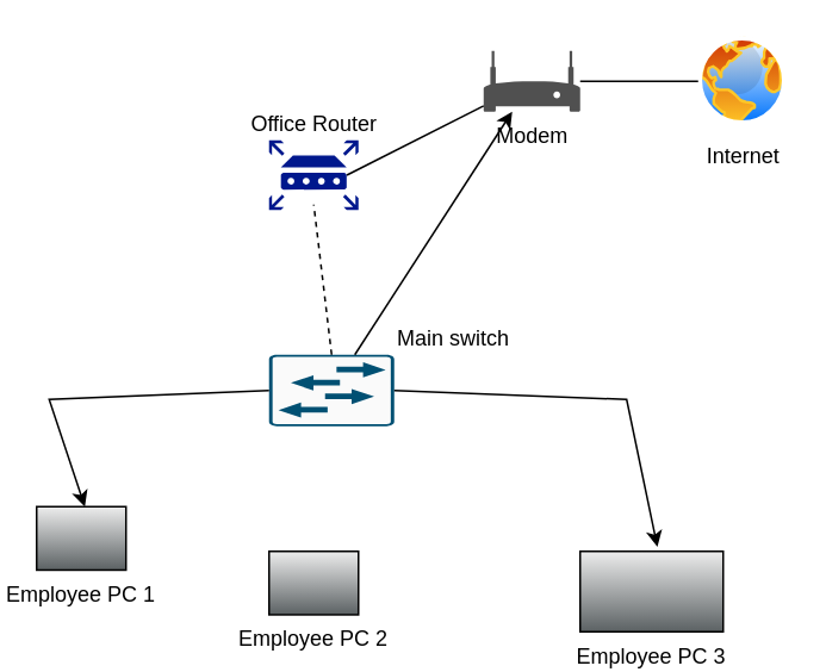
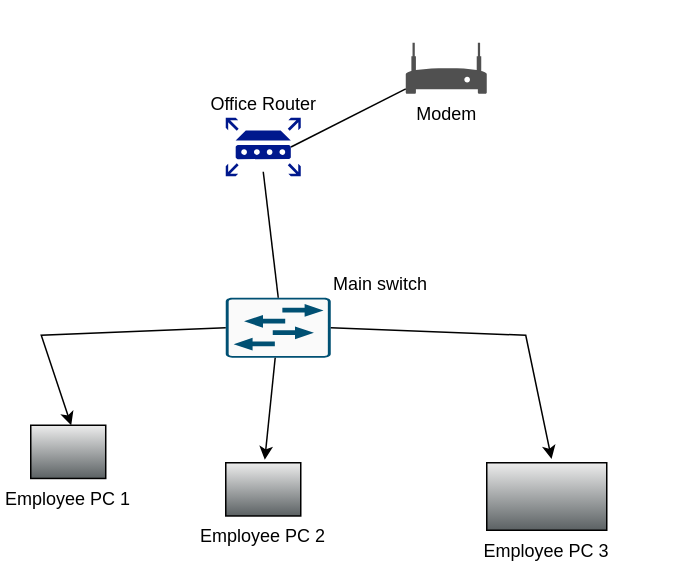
- <mxCell id="12" value="" style="endArrow=none;html=1;rounded=0;" edge="1" parent="1" source="9" target="11"><mxGeometry width="50" height="50" relative="1" as="geometry"><mxPoint x="230" y="188" as="sourcePoint" /><mxPoint x="280" y="138" as="targetPoint" /></mxGeometry></mxCell>
- <mxCell id="11" value="Internet" style="image;aspect=fixed;perimeter=ellipsePerimeter;html=1;align=center;shadow=0;dashed=0;spacingTop=3;image=img/lib/active_directory/internet_globe.svg;" vertex="1" parent="1"><mxGeometry x="390" y="20" width="50" height="50" as="geometry" /></mxCell>
- <mxCell id="8" value="" style="endArrow=classic;html=1;rounded=0;" edge="1" parent="1" source="3" target="9"><mxGeometry width="50" height="50" relative="1" as="geometry"><mxPoint x="230" y="278" as="sourcePoint" /><mxPoint x="280" y="228" as="targetPoint" /></mxGeometry></mxCell>
+ <mxCell id="8" value="" style="endArrow=classic;html=1;rounded=0;entryX=0.52;entryY=-0.056;entryDx=0;entryDy=0;entryPerimeter=0;" edge="1" parent="1" source="3" target="5"><mxGeometry width="50" height="50" relative="1" as="geometry"><mxPoint x="230" y="278" as="sourcePoint" /><mxPoint x="280" y="228" as="targetPoint" /></mxGeometry></mxCell>
- <mxCell id="4" value="" style="endArrow=none;html=1;rounded=0;exitX=0.5;exitY=0;exitDx=0;exitDy=0;exitPerimeter=0;entryX=0.5;entryY=0.923;entryDx=0;entryDy=0;entryPerimeter=0;dashed=1;" edge="1" parent="1" source="3" target="2"><mxGeometry width="50" height="50" relative="1" as="geometry"><mxPoint x="230" y="278" as="sourcePoint" /><mxPoint x="280" y="228" as="targetPoint" /></mxGeometry></mxCell>
+ <mxCell id="4" value="" style="endArrow=none;html=1;rounded=0;exitX=0.5;exitY=0;exitDx=0;exitDy=0;exitPerimeter=0;entryX=0.5;entryY=0.923;entryDx=0;entryDy=0;entryPerimeter=0;" edge="1" parent="1" source="3" target="2"><mxGeometry width="50" height="50" relative="1" as="geometry"><mxPoint x="230" y="278" as="sourcePoint" /><mxPoint x="280" y="228" as="targetPoint" /></mxGeometry></mxCell>
